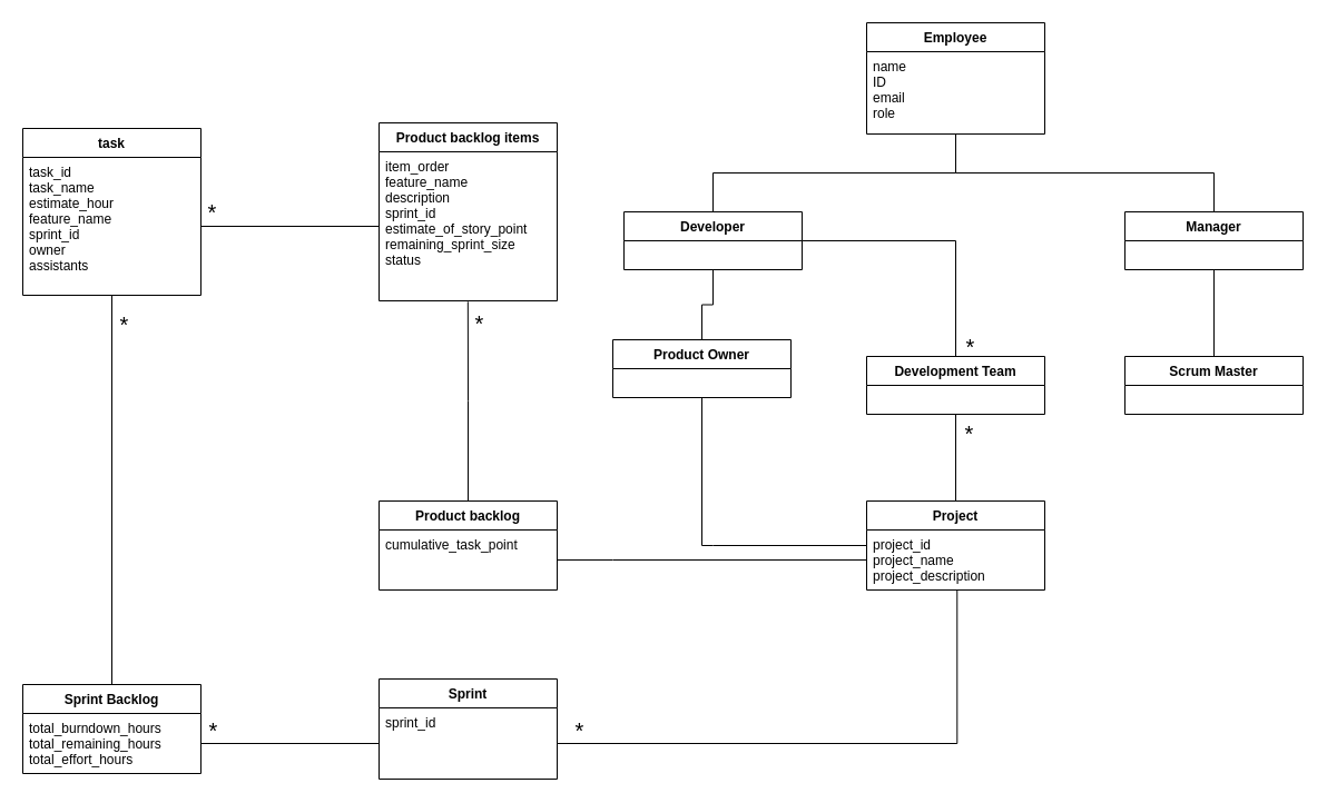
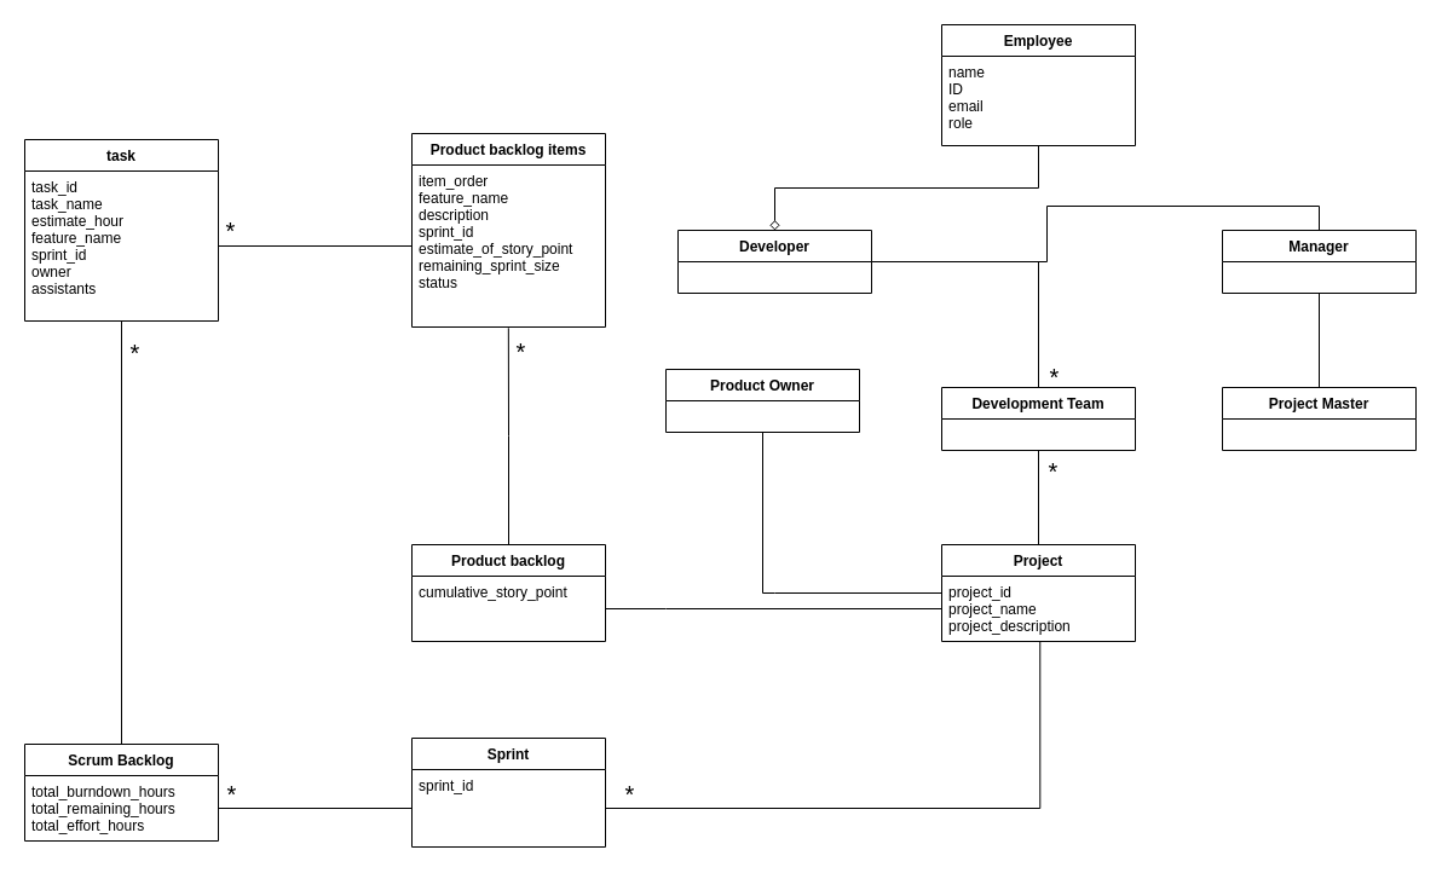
- <mxCell id="27" style="edgeStyle=orthogonalEdgeStyle;rounded=0;orthogonalLoop=1;jettySize=auto;html=1;exitX=0.5;exitY=0;exitDx=0;exitDy=0;entryX=0.5;entryY=1;entryDx=0;entryDy=0;endArrow=none;endFill=0;fontSize=20;" edge="1" parent="1" source="28" target="24"><mxGeometry relative="1" as="geometry" /></mxCell>
+ <mxCell id="27" style="edgeStyle=orthogonalEdgeStyle;rounded=0;orthogonalLoop=1;jettySize=auto;html=1;exitX=0.5;exitY=0;exitDx=0;exitDy=0;endArrow=none;endFill=0;fontSize=20;" edge="1" parent="1" source="28" target="4"><mxGeometry relative="1" as="geometry" /></mxCell>
- <mxCell id="23" style="edgeStyle=orthogonalEdgeStyle;rounded=0;orthogonalLoop=1;jettySize=auto;html=1;exitX=0.5;exitY=1;exitDx=0;exitDy=0;entryX=0.5;entryY=0;entryDx=0;entryDy=0;endArrow=none;endFill=0;fontSize=20;" edge="1" parent="1" source="24" target="4"><mxGeometry relative="1" as="geometry" /></mxCell>
+ <mxCell id="23" style="edgeStyle=orthogonalEdgeStyle;rounded=0;orthogonalLoop=1;jettySize=auto;html=1;exitX=0.5;exitY=1;exitDx=0;exitDy=0;entryX=0.5;entryY=0;entryDx=0;entryDy=0;endArrow=diamond;endFill=0;fontSize=20;" edge="1" parent="1" source="24" target="4"><mxGeometry relative="1" as="geometry" /></mxCell>
- <mxCell id="29" style="edgeStyle=orthogonalEdgeStyle;rounded=0;orthogonalLoop=1;jettySize=auto;html=1;exitX=0.5;exitY=0;exitDx=0;exitDy=0;entryX=0.5;entryY=1;entryDx=0;entryDy=0;endArrow=none;endFill=0;fontSize=20;" edge="1" parent="1" source="31" target="4"><mxGeometry relative="1" as="geometry" /></mxCell>
- <mxCell id="7" value="Scrum Master" style="swimlane;fontStyle=1;align=center;verticalAlign=top;childLayout=stackLayout;horizontal=1;startSize=26;horizontalStack=0;resizeParent=1;resizeParentMax=0;resizeLast=0;collapsible=1;marginBottom=0;" parent="1" vertex="1"><mxGeometry x="1010" y="320" width="160" height="52" as="geometry" /></mxCell>
+ <mxCell id="7" value="Project Master" style="swimlane;fontStyle=1;align=center;verticalAlign=top;childLayout=stackLayout;horizontal=1;startSize=26;horizontalStack=0;resizeParent=1;resizeParentMax=0;resizeLast=0;collapsible=1;marginBottom=0;" parent="1" vertex="1"><mxGeometry x="1010" y="320" width="160" height="52" as="geometry" /></mxCell>
- <mxCell id="12" value="cumulative_task_point" style="text;strokeColor=none;fillColor=none;align=left;verticalAlign=top;spacingLeft=4;spacingRight=4;overflow=hidden;rotatable=0;points=[[0,0.5],[1,0.5]];portConstraint=eastwest;" parent="11" vertex="1"><mxGeometry y="26" width="160" height="54" as="geometry" /></mxCell>
+ <mxCell id="12" value="cumulative_story_point" style="text;strokeColor=none;fillColor=none;align=left;verticalAlign=top;spacingLeft=4;spacingRight=4;overflow=hidden;rotatable=0;points=[[0,0.5],[1,0.5]];portConstraint=eastwest;" parent="11" vertex="1"><mxGeometry y="26" width="160" height="54" as="geometry" /></mxCell>
- <mxCell id="19" value="Sprint Backlog" style="swimlane;fontStyle=1;align=center;verticalAlign=top;childLayout=stackLayout;horizontal=1;startSize=26;horizontalStack=0;resizeParent=1;resizeParentMax=0;resizeLast=0;collapsible=1;marginBottom=0;" vertex="1" parent="1"><mxGeometry x="20" y="615" width="160" height="80" as="geometry" /></mxCell>
+ <mxCell id="19" value="Scrum Backlog" style="swimlane;fontStyle=1;align=center;verticalAlign=top;childLayout=stackLayout;horizontal=1;startSize=26;horizontalStack=0;resizeParent=1;resizeParentMax=0;resizeLast=0;collapsible=1;marginBottom=0;" vertex="1" parent="1"><mxGeometry x="20" y="615" width="160" height="80" as="geometry" /></mxCell>
